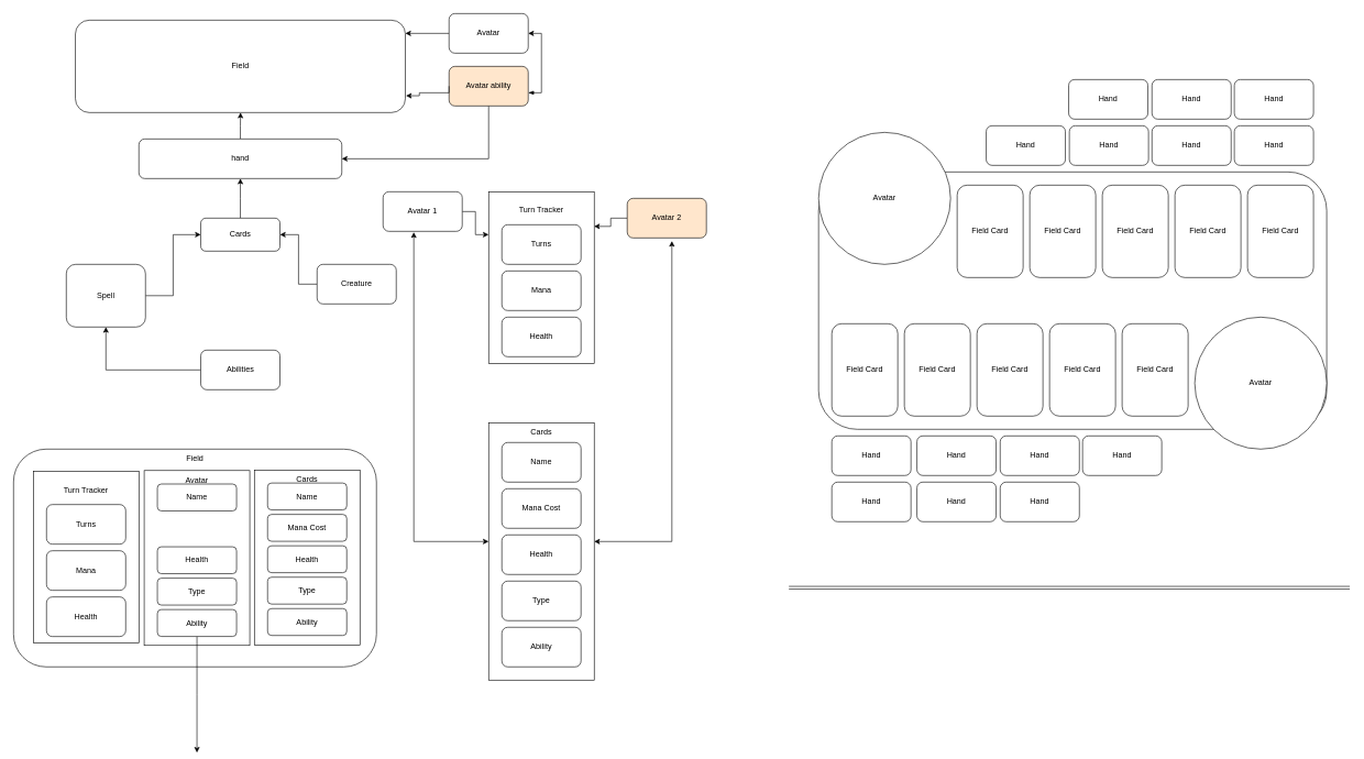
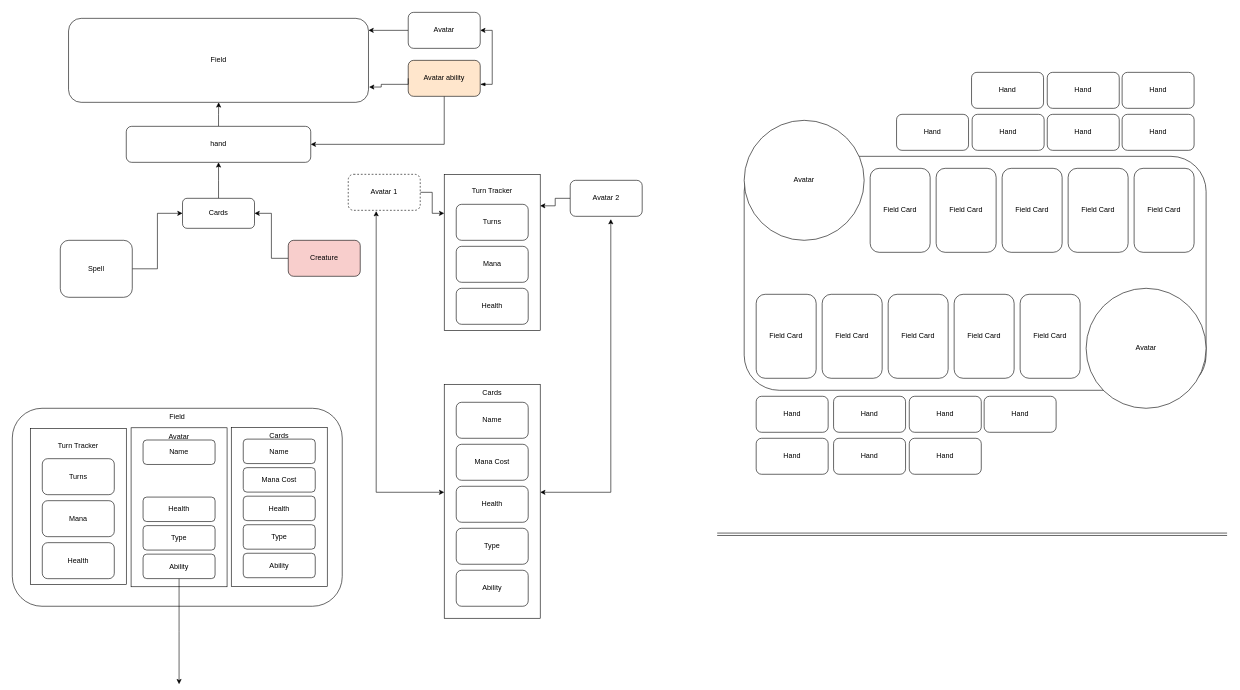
- <mxCell id="48" value="Avatar 1" style="rounded=1;whiteSpace=wrap;html=1;" parent="1" vertex="1"><mxGeometry x="580" y="290" width="120" height="60" as="geometry" /></mxCell>
+ <mxCell id="48" value="Avatar 1" style="rounded=1;whiteSpace=wrap;html=1;dashed=1;" parent="1" vertex="1"><mxGeometry x="580" y="290" width="120" height="60" as="geometry" /></mxCell>
- <mxCell id="50" value="Avatar 2" style="rounded=1;whiteSpace=wrap;html=1;fillColor=#ffe6cc;" parent="1" vertex="1"><mxGeometry x="950" y="300" width="120" height="60" as="geometry" /></mxCell>
+ <mxCell id="50" value="Avatar 2" style="rounded=1;whiteSpace=wrap;html=1;" parent="1" vertex="1"><mxGeometry x="950" y="300" width="120" height="60" as="geometry" /></mxCell>
- <mxCell id="22" value="Creature" style="rounded=1;whiteSpace=wrap;html=1;" parent="1" vertex="1"><mxGeometry x="480" y="400" width="120" height="60" as="geometry" /></mxCell>
+ <mxCell id="22" value="Creature" style="rounded=1;whiteSpace=wrap;html=1;fillColor=#f8cecc;" parent="1" vertex="1"><mxGeometry x="480" y="400" width="120" height="60" as="geometry" /></mxCell>
- <mxCell id="43" style="edgeStyle=orthogonalEdgeStyle;rounded=0;orthogonalLoop=1;jettySize=auto;html=1;" parent="1" source="44" target="20" edge="1"><mxGeometry relative="1" as="geometry" /></mxCell>
- <mxCell id="44" value="Abilities" style="rounded=1;whiteSpace=wrap;html=1;" parent="1" vertex="1"><mxGeometry x="303.75" y="530" width="120" height="60" as="geometry" /></mxCell>
